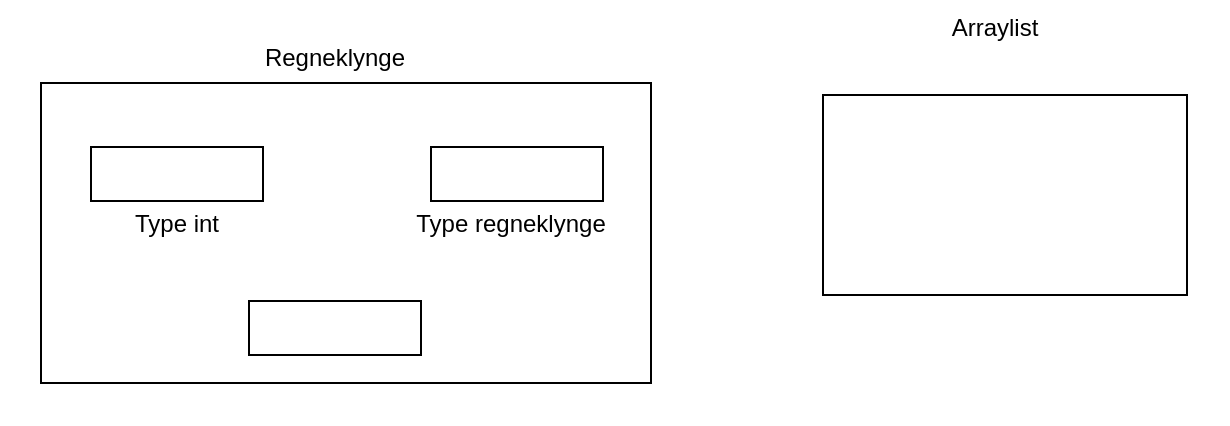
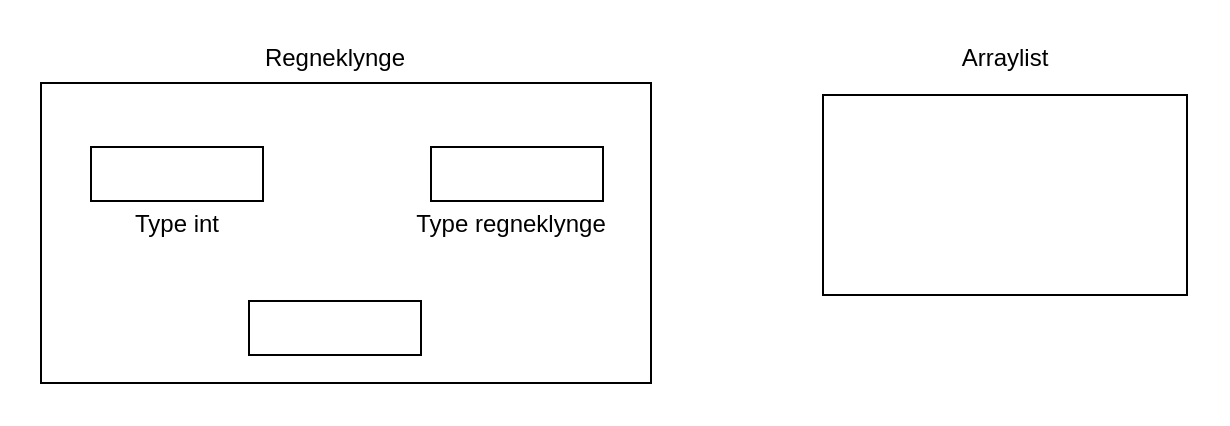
- <mxCell id="10" value="Arraylist" style="text;html=1;align=center;verticalAlign=middle;resizable=0;points=[];autosize=1;strokeColor=none;fillColor=none;hachureGap=4;" vertex="1" parent="1"><mxGeometry x="470.5" y="5" width="53" height="18" as="geometry" /></mxCell>
+ <mxCell id="10" value="Arraylist" style="text;html=1;align=center;verticalAlign=middle;resizable=0;points=[];autosize=1;strokeColor=none;fillColor=none;hachureGap=4;" vertex="1" parent="1"><mxGeometry x="475.5" y="20" width="53" height="18" as="geometry" /></mxCell>
